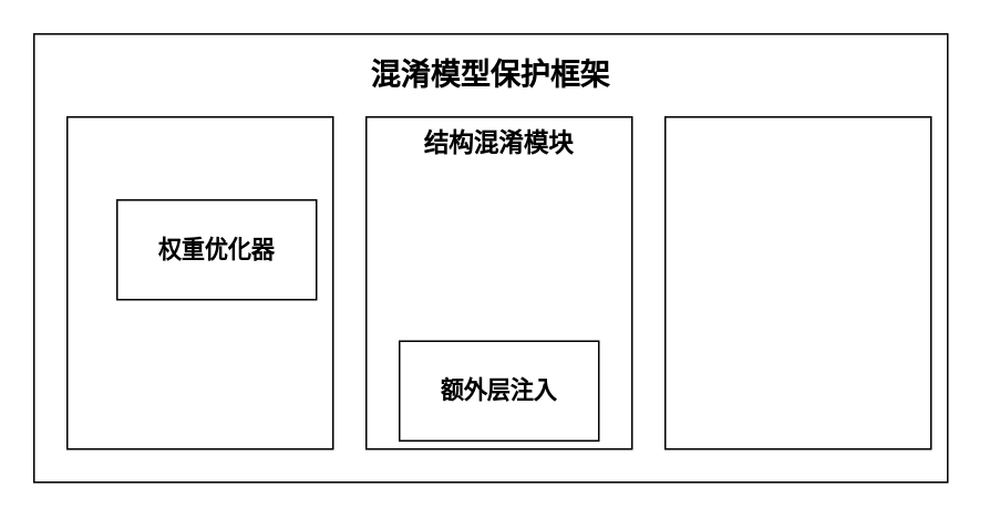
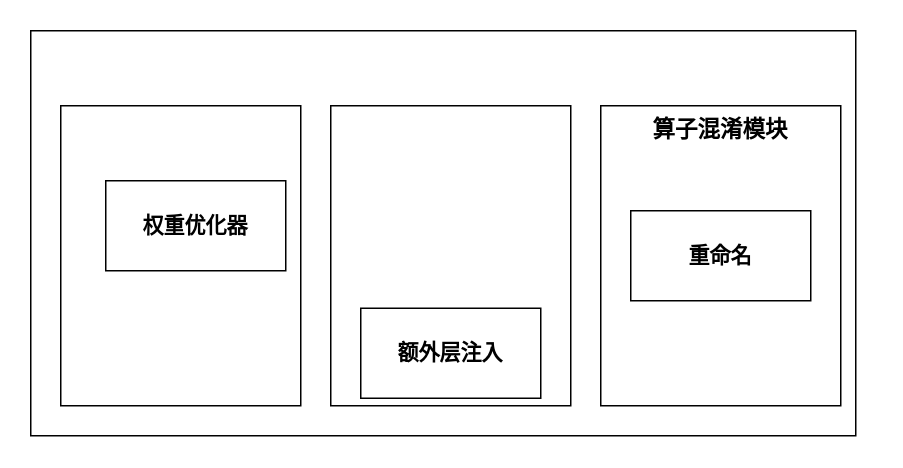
- <mxCell id="7" value="&lt;h4 style=&quot;text-align: justify;&quot;&gt;&lt;font&gt;混淆&lt;/font&gt;&lt;span style=&quot;background-color: initial; text-align: center;&quot;&gt;模型保护框架&lt;/span&gt;&lt;/h4&gt;" style="text;strokeColor=none;align=center;fillColor=none;html=1;verticalAlign=middle;whiteSpace=wrap;rounded=0;fontFamily=Helvetica;fontStyle=1;fontSize=18;" vertex="1" parent="3"><mxGeometry x="171.25" y="-40" width="167.5" height="30" as="geometry" /></mxCell>
- <mxCell id="11" value="&lt;h4 style=&quot;text-align: justify;&quot;&gt;&lt;font style=&quot;font-size: 15px;&quot;&gt;结构混淆模块&lt;/font&gt;&lt;/h4&gt;" style="text;strokeColor=none;align=center;fillColor=none;html=1;verticalAlign=middle;whiteSpace=wrap;rounded=0;" vertex="1" parent="9"><mxGeometry x="30" width="100" height="30" as="geometry" /></mxCell>
+ <mxCell id="17" value="&lt;h4 style=&quot;text-align: justify;&quot;&gt;&lt;font style=&quot;font-size: 15px;&quot;&gt;算子混淆模块&lt;/font&gt;&lt;/h4&gt;" style="text;strokeColor=none;align=center;fillColor=none;html=1;verticalAlign=middle;whiteSpace=wrap;rounded=0;" vertex="1" parent="16"><mxGeometry x="10" width="100" height="30" as="geometry" /></mxCell>
+ <mxCell id="18" value="&lt;h3&gt;重命名&lt;/h3&gt;" style="rounded=0;whiteSpace=wrap;html=1;" vertex="1" parent="16"><mxGeometry y="70" width="120" height="60" as="geometry" /></mxCell>
